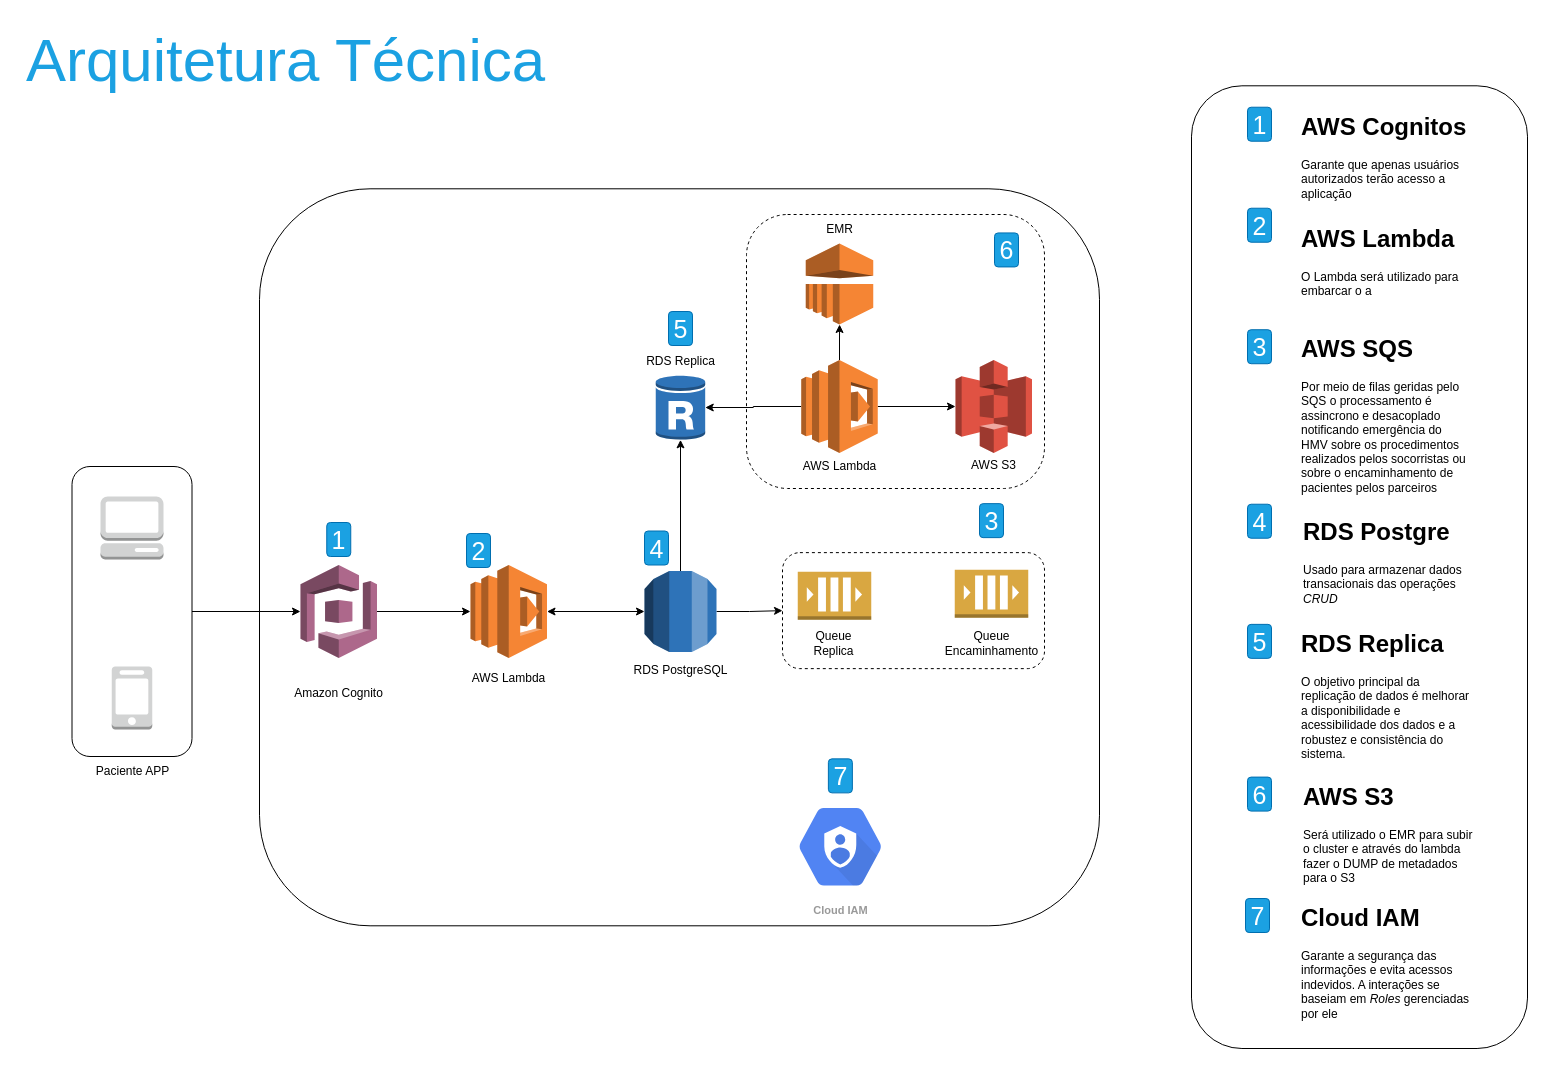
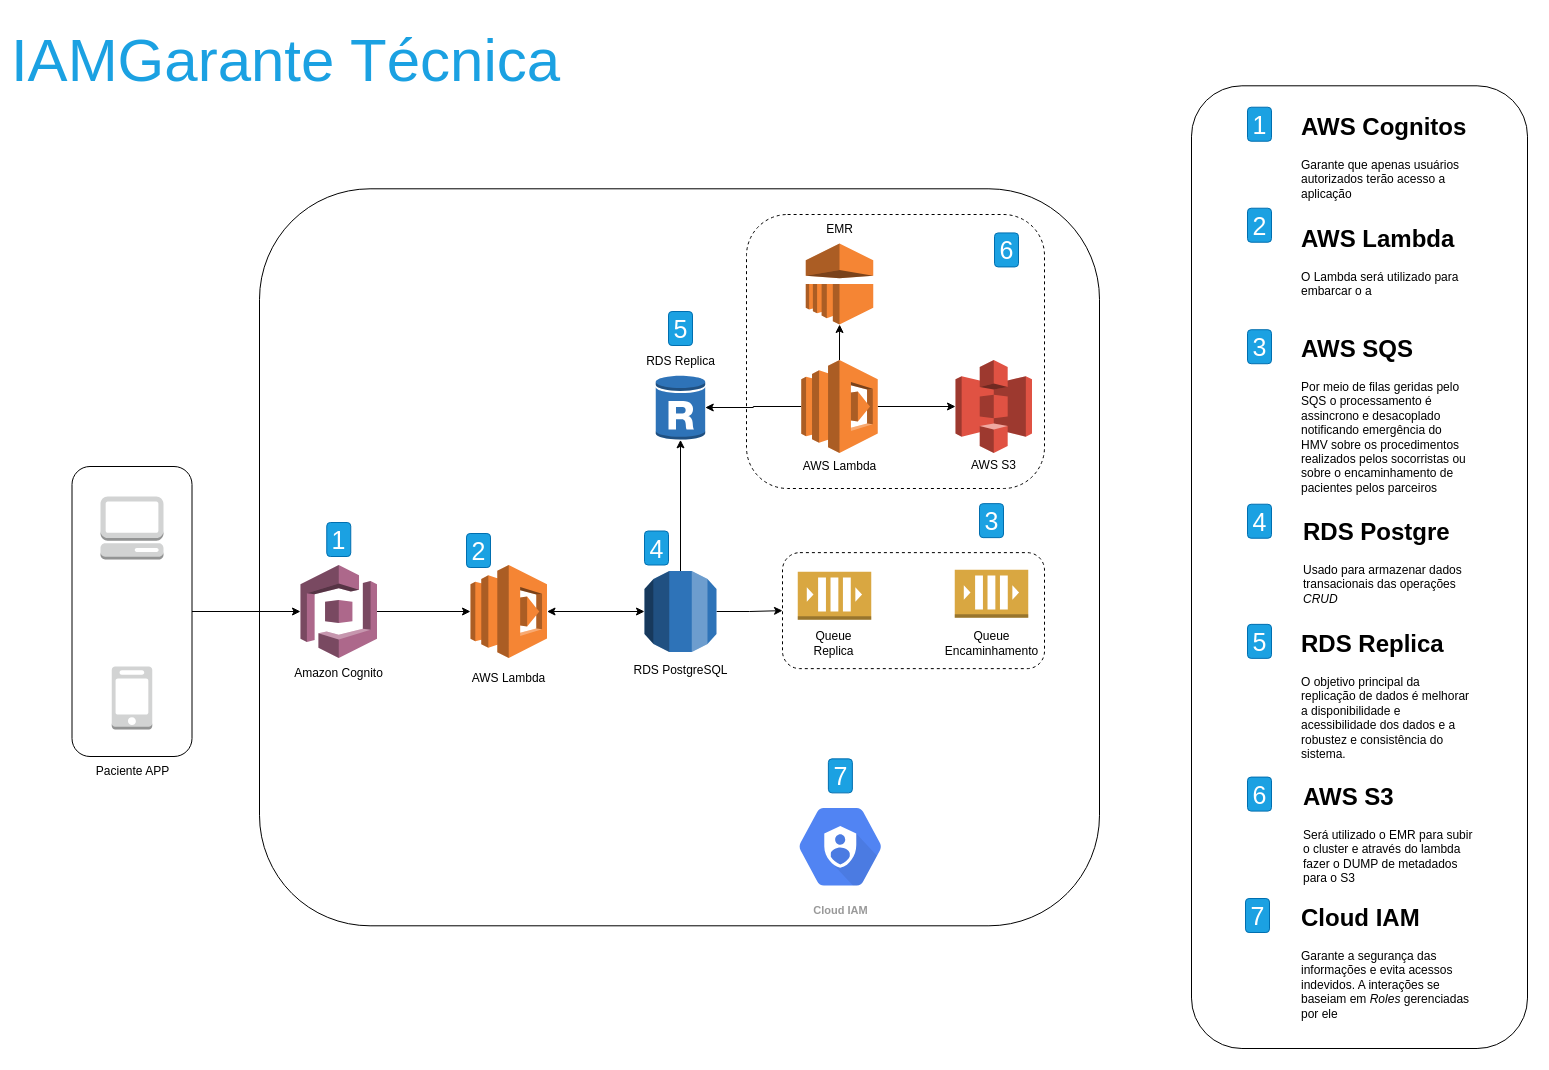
- <mxCell id="30" value="Arquitetura Técnica" style="text;html=1;align=center;verticalAlign=middle;resizable=0;points=[];autosize=1;strokeColor=none;fillColor=none;fontColor=#1BA1E2;fontSize=60;" parent="1" vertex="1"><mxGeometry y="20" width="530" height="80" as="geometry" x="20" /></mxCell>
+ <mxCell id="30" value="IAMGarante Técnica" style="text;html=1;align=center;verticalAlign=middle;resizable=0;points=[];autosize=1;strokeColor=none;fillColor=none;fontColor=#1BA1E2;fontSize=60;" parent="1" vertex="1"><mxGeometry y="20" width="530" height="80" as="geometry" x="20" /></mxCell>
- <mxCell id="22" value="Amazon Cognito" style="text;html=1;align=center;verticalAlign=middle;resizable=0;points=[];autosize=1;strokeColor=none;fillColor=none;" parent="1" vertex="1"><mxGeometry x="288.25" y="683" width="100" height="20" as="geometry" /></mxCell>
+ <mxCell id="22" value="Amazon Cognito" style="text;html=1;align=center;verticalAlign=middle;resizable=0;points=[];autosize=1;strokeColor=none;fillColor=none;" parent="1" vertex="1"><mxGeometry x="288.25" y="663" width="100" height="20" as="geometry" /></mxCell>
